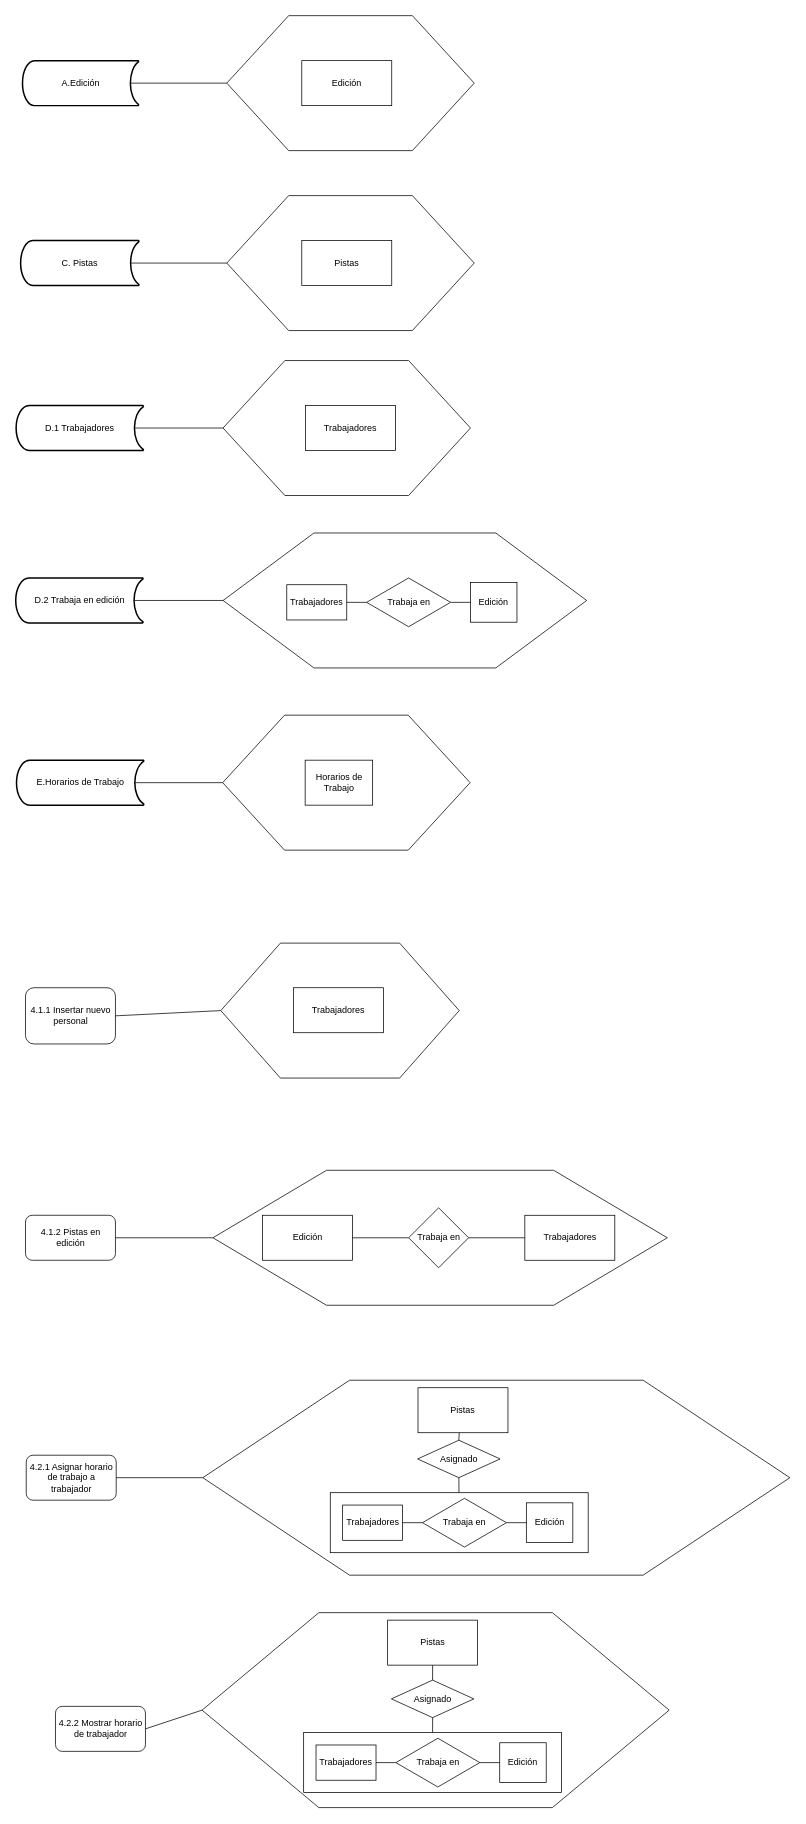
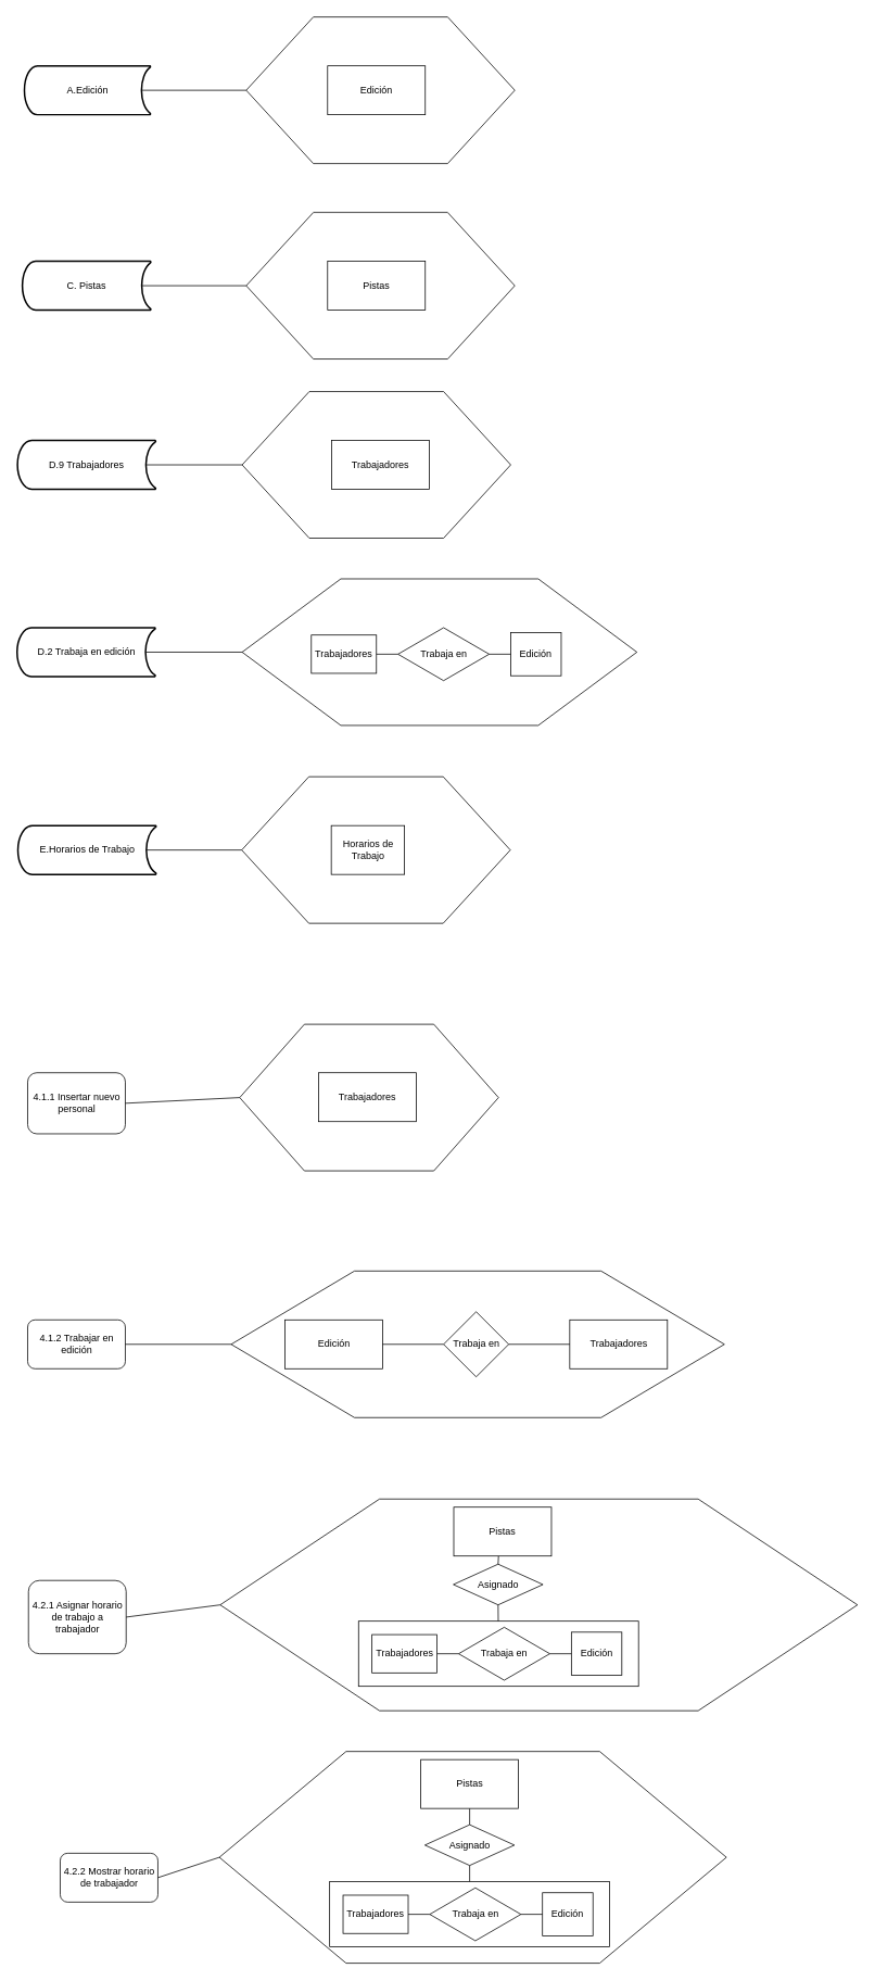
- <mxCell id="2" value="D.1 Trabajadores" style="strokeWidth=2;html=1;shape=mxgraph.flowchart.stored_data;whiteSpace=wrap;" parent="1" vertex="1"><mxGeometry x="21" y="540" width="170" height="60" as="geometry" /></mxCell>
+ <mxCell id="2" value="D.9 Trabajadores" style="strokeWidth=2;html=1;shape=mxgraph.flowchart.stored_data;whiteSpace=wrap;" parent="1" vertex="1"><mxGeometry x="21" y="540" width="170" height="60" as="geometry" /></mxCell>
- <mxCell id="6" value="4.1.2 Pistas en edición" style="rounded=1;whiteSpace=wrap;html=1;" parent="1" vertex="1"><mxGeometry x="33.5" y="1620" width="120" height="60" as="geometry" /></mxCell>
+ <mxCell id="6" value="4.1.2 Trabajar en edición" style="rounded=1;whiteSpace=wrap;html=1;" parent="1" vertex="1"><mxGeometry x="33.5" y="1620" width="120" height="60" as="geometry" /></mxCell>
- <mxCell id="7" value="4.2.1 Asignar horario de trabajo a trabajador" style="rounded=1;whiteSpace=wrap;html=1;" parent="1" vertex="1"><mxGeometry x="34.5" y="1940" width="120" height="60" as="geometry" /></mxCell>
+ <mxCell id="7" value="4.2.1 Asignar horario de trabajo a trabajador" style="rounded=1;whiteSpace=wrap;html=1;" parent="1" vertex="1"><mxGeometry x="34.5" y="1940" width="120" height="90" as="geometry" /></mxCell>
